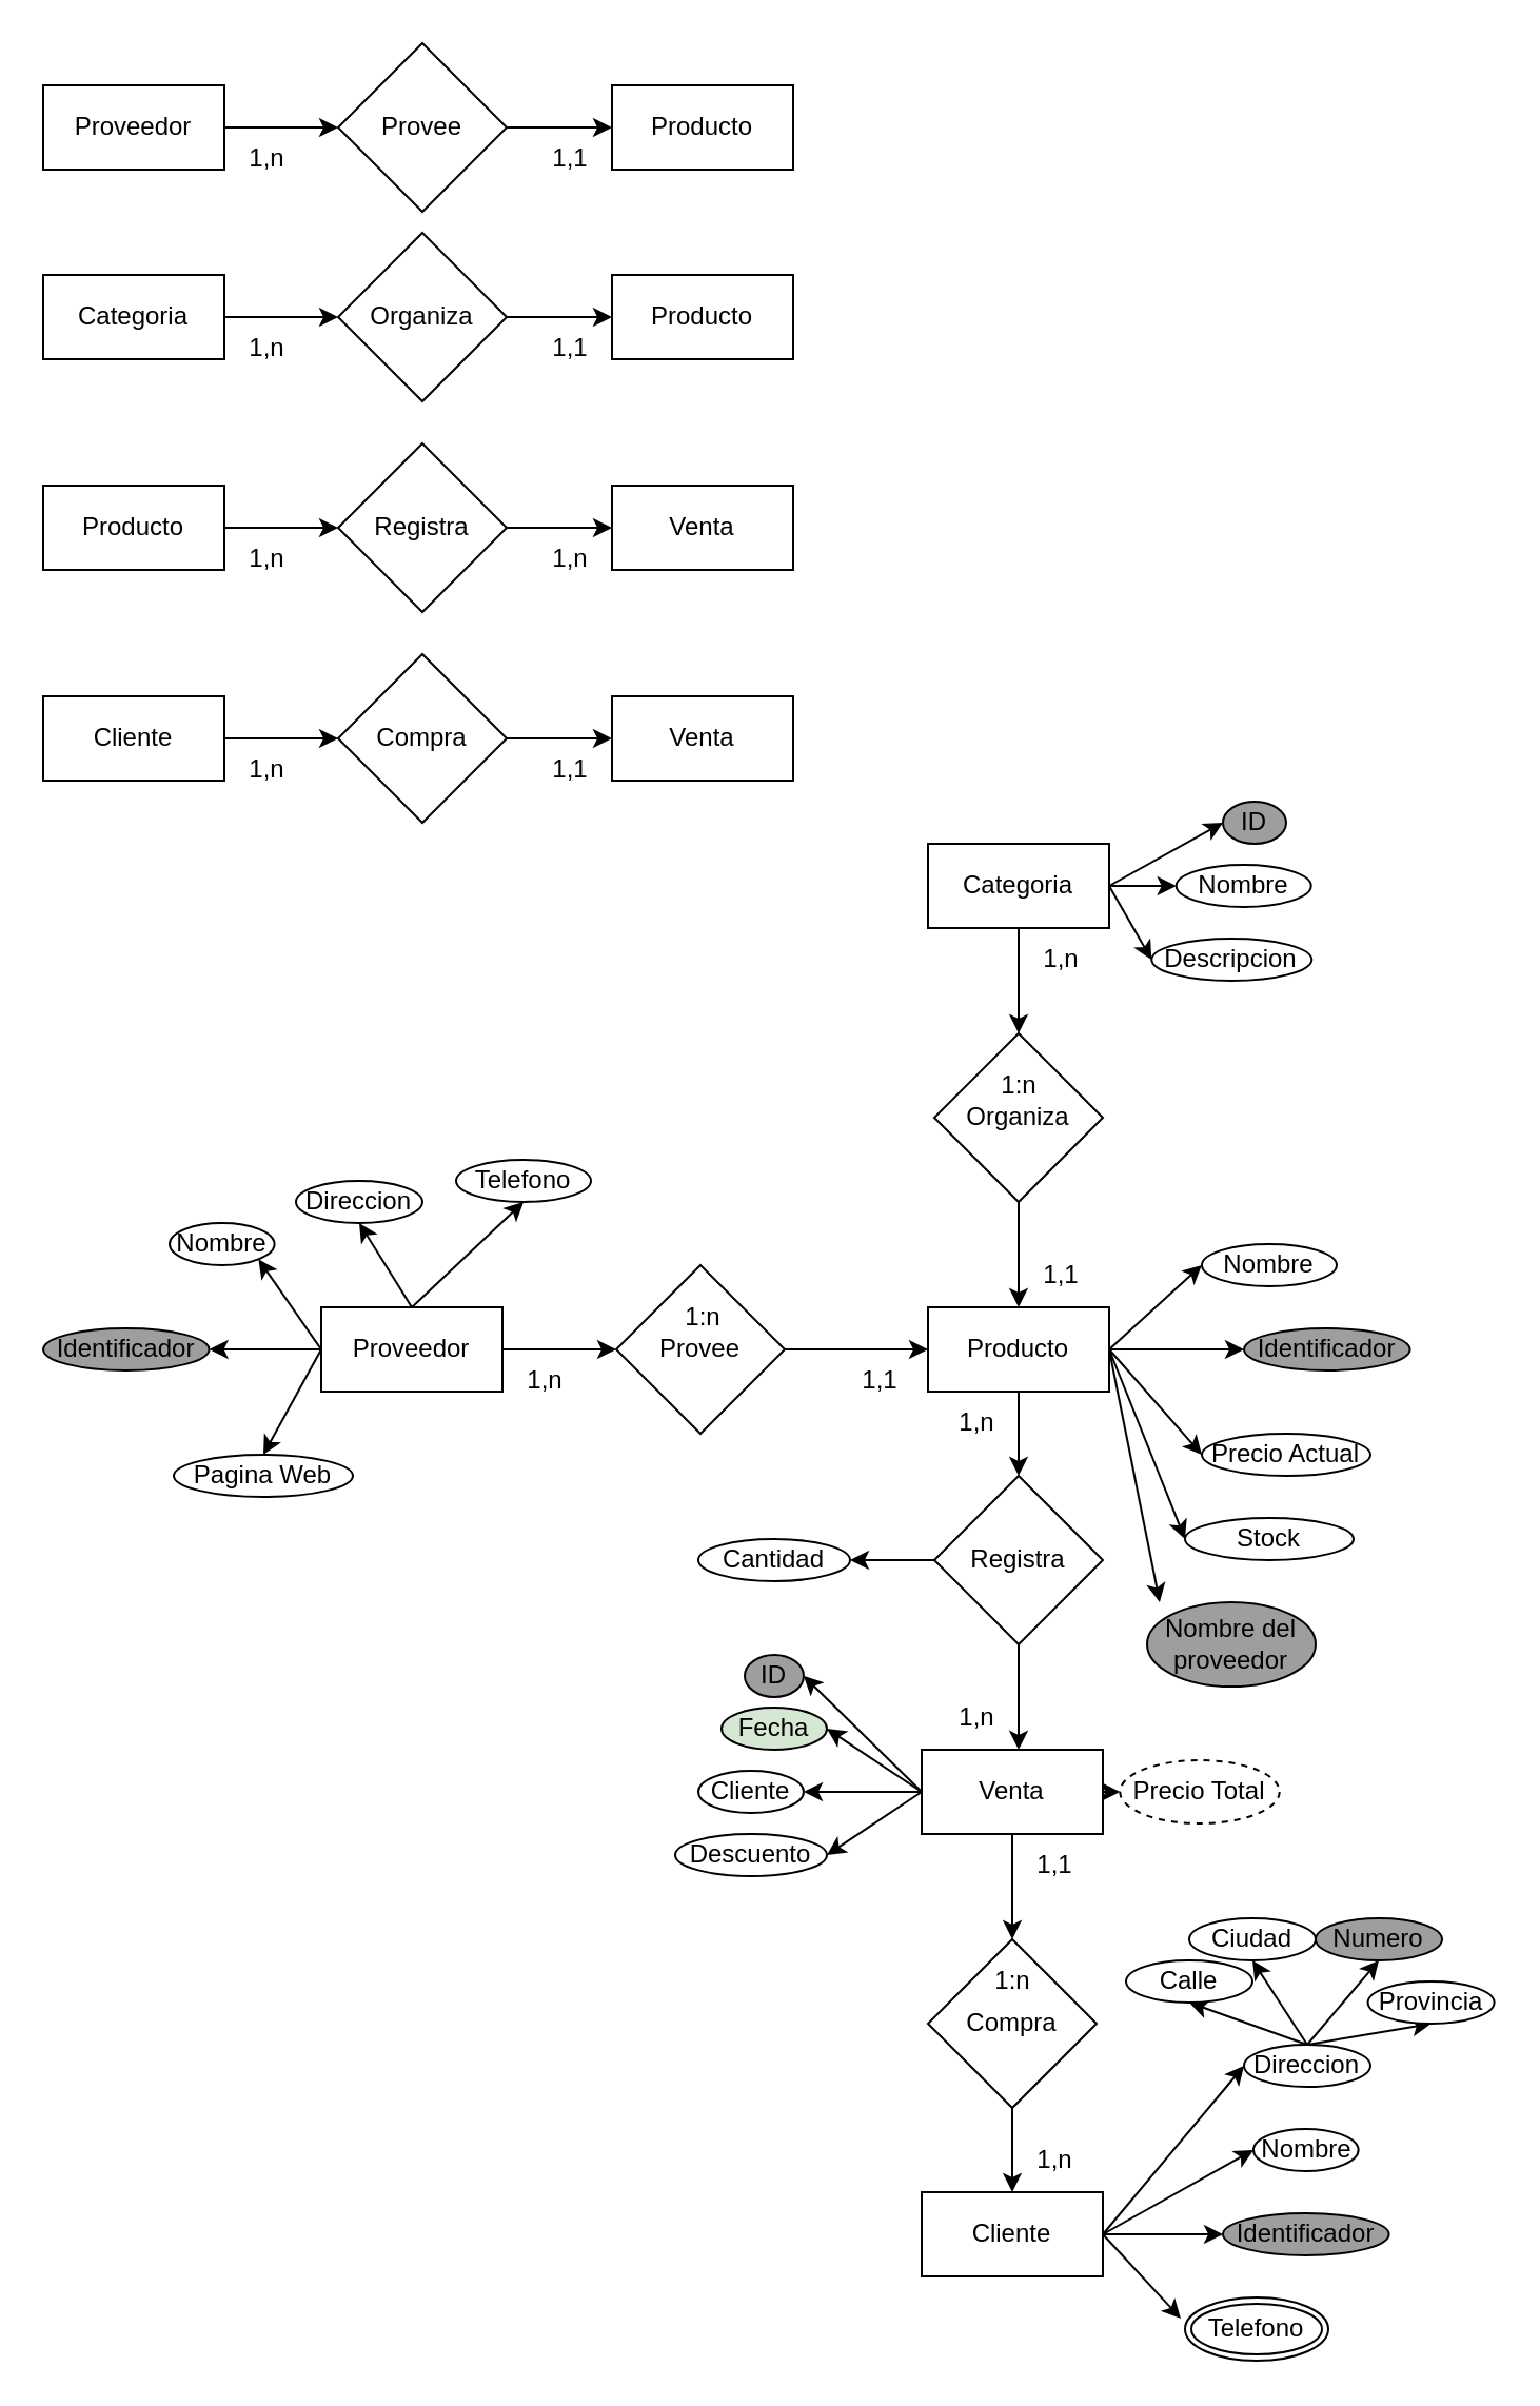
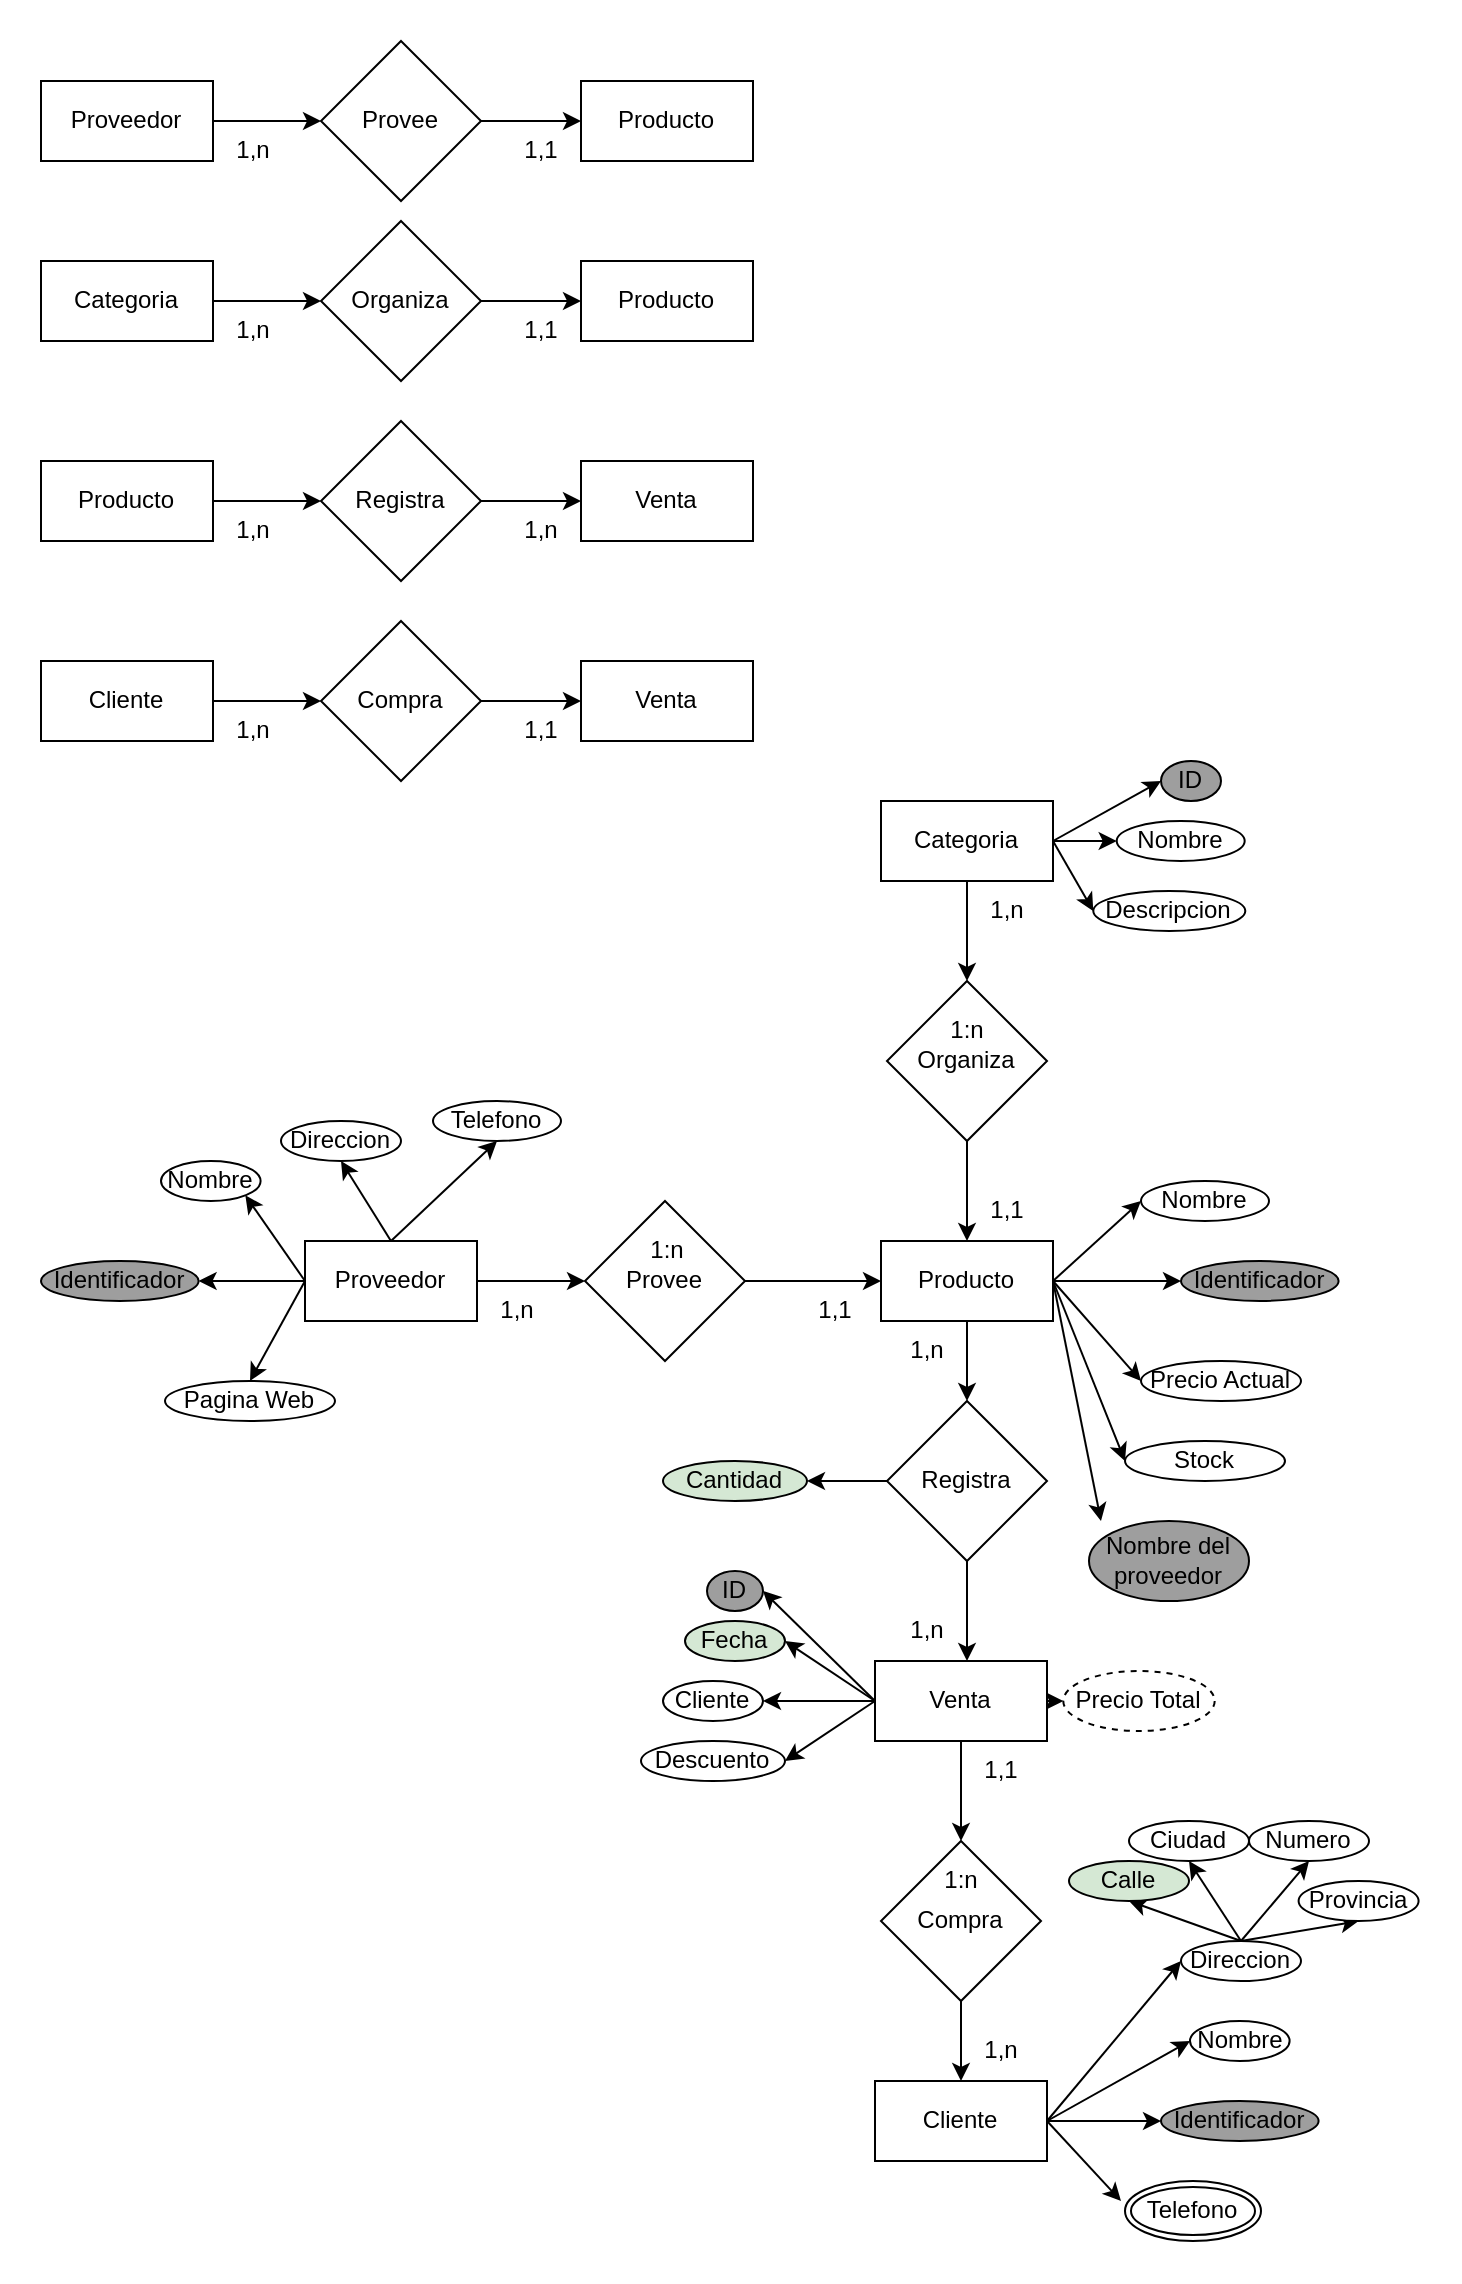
- <mxCell id="106" value="Cantidad" style="ellipse;whiteSpace=wrap;html=1;shadow=0;" vertex="1" parent="1"><mxGeometry x="331" y="730" width="72" height="20" as="geometry" /></mxCell>
+ <mxCell id="106" value="Cantidad" style="ellipse;whiteSpace=wrap;html=1;shadow=0;fillColor=#d5e8d4;" vertex="1" parent="1"><mxGeometry x="331" y="730" width="72" height="20" as="geometry" /></mxCell>
- <mxCell id="98" value="Numero" style="ellipse;whiteSpace=wrap;html=1;fillColor=#9e9e9e;" vertex="1" parent="1"><mxGeometry x="624" y="910" width="60" height="20" as="geometry" /></mxCell>
+ <mxCell id="98" value="Numero" style="ellipse;whiteSpace=wrap;html=1;fillColor=#FFFFFF;" vertex="1" parent="1"><mxGeometry x="624" y="910" width="60" height="20" as="geometry" /></mxCell>
- <mxCell id="95" value="Calle" style="ellipse;whiteSpace=wrap;html=1;fillColor=#FFFFFF;" vertex="1" parent="1"><mxGeometry x="534" y="930" width="60" height="20" as="geometry" /></mxCell>
+ <mxCell id="95" value="Calle" style="ellipse;whiteSpace=wrap;html=1;fillColor=#d5e8d4;" vertex="1" parent="1"><mxGeometry x="534" y="930" width="60" height="20" as="geometry" /></mxCell>
